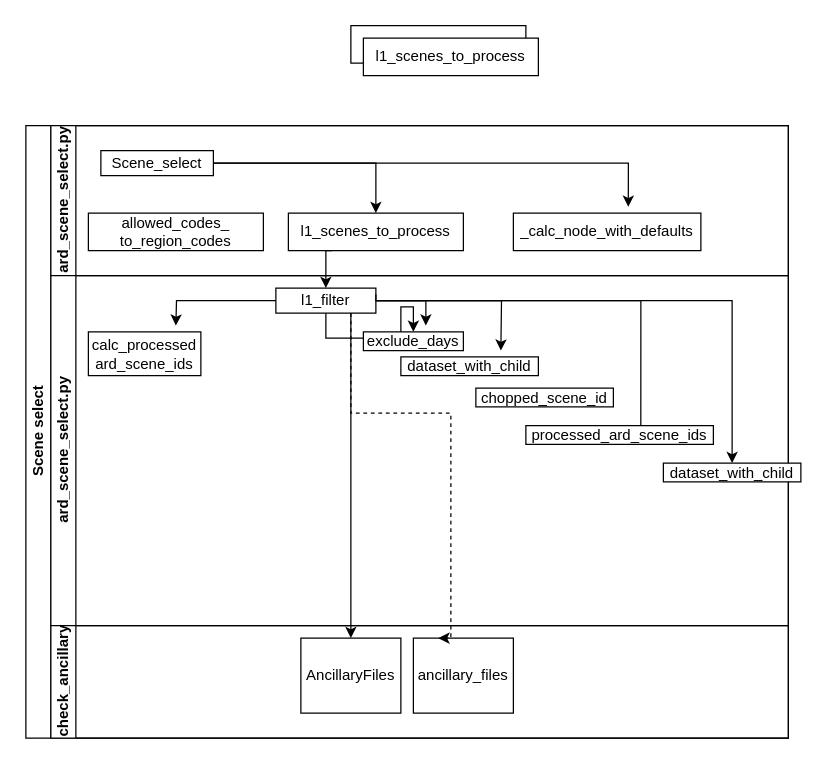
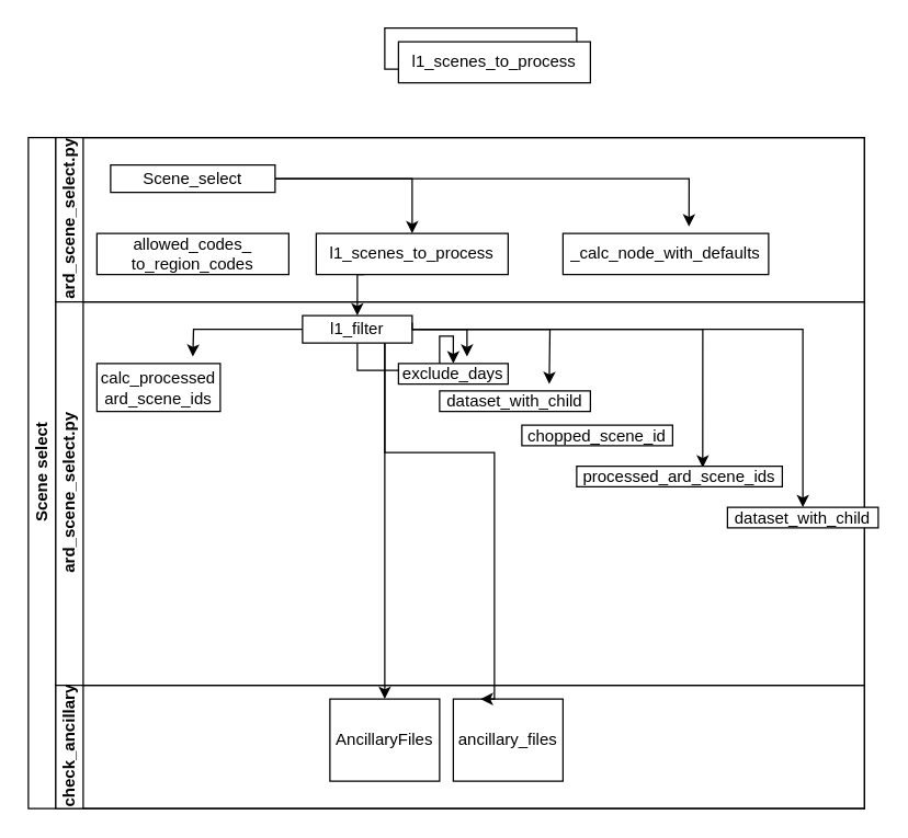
- <mxCell id="6" value="Scene_select" style="rounded=0;whiteSpace=wrap;html=1;fontFamily=Helvetica;fontSize=12;fontColor=#000000;align=center;" parent="3" vertex="1"><mxGeometry x="40" y="20" width="90" height="20" as="geometry" /></mxCell>
+ <mxCell id="6" value="Scene_select" style="rounded=0;whiteSpace=wrap;html=1;fontFamily=Helvetica;fontSize=12;fontColor=#000000;align=center;" parent="3" vertex="1"><mxGeometry x="40" y="20" width="120" height="20" as="geometry" /></mxCell>
- <mxCell id="12" style="edgeStyle=orthogonalEdgeStyle;rounded=0;orthogonalLoop=1;jettySize=auto;html=1;entryX=0.613;entryY=0.067;entryDx=0;entryDy=0;entryPerimeter=0;endArrow=none;" parent="10" source="14" target="19" edge="1"><mxGeometry relative="1" as="geometry" /></mxCell>
+ <mxCell id="12" style="edgeStyle=orthogonalEdgeStyle;rounded=0;orthogonalLoop=1;jettySize=auto;html=1;entryX=0.613;entryY=0.067;entryDx=0;entryDy=0;entryPerimeter=0;" parent="10" source="14" target="19" edge="1"><mxGeometry relative="1" as="geometry" /></mxCell>
- <mxCell id="26" style="edgeStyle=orthogonalEdgeStyle;rounded=0;orthogonalLoop=1;jettySize=auto;html=1;exitX=0.75;exitY=1;exitDx=0;exitDy=0;entryX=0.25;entryY=0;entryDx=0;entryDy=0;dashed=1;" parent="2" source="14" target="23" edge="1"><mxGeometry relative="1" as="geometry"><Array as="points"><mxPoint x="260" y="230" /><mxPoint x="340" y="230" /></Array></mxGeometry></mxCell>
+ <mxCell id="26" style="edgeStyle=orthogonalEdgeStyle;rounded=0;orthogonalLoop=1;jettySize=auto;html=1;exitX=0.75;exitY=1;exitDx=0;exitDy=0;entryX=0.25;entryY=0;entryDx=0;entryDy=0;" parent="2" source="14" target="23" edge="1"><mxGeometry relative="1" as="geometry"><Array as="points"><mxPoint x="260" y="230" /><mxPoint x="340" y="230" /></Array></mxGeometry></mxCell>
